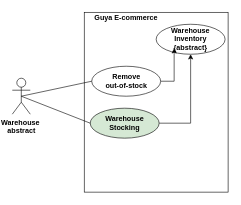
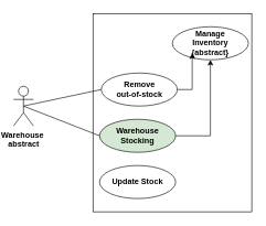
- <mxCell id="4" value="Guya E-commerce" style="text;html=1;strokeColor=none;fillColor=none;align=center;verticalAlign=middle;whiteSpace=wrap;rounded=0;fontStyle=1" vertex="1" parent="1"><mxGeometry x="150" y="20" width="120" height="20" as="geometry" /></mxCell>
- <mxCell id="5" value="Warehouse &lt;br&gt;Inventory&lt;br&gt;{abstract}" style="ellipse;whiteSpace=wrap;html=1;fontStyle=1;align=center;horizontal=1;labelBackgroundColor=none;labelBorderColor=none;shadow=0;" vertex="1" parent="1"><mxGeometry x="260" y="40" width="115" height="50" as="geometry" /></mxCell>
+ <mxCell id="5" value="Manage &lt;br&gt;Inventory&lt;br&gt;{abstract}" style="ellipse;whiteSpace=wrap;html=1;fontStyle=1;align=center;horizontal=1;labelBackgroundColor=none;labelBorderColor=none;shadow=0;" vertex="1" parent="1"><mxGeometry x="260" y="40" width="115" height="50" as="geometry" /></mxCell>
+ <mxCell id="10" value="Update Stock" style="ellipse;whiteSpace=wrap;html=1;fontStyle=1;align=center;horizontal=1;labelBackgroundColor=none;labelBorderColor=none;shadow=0;" vertex="1" parent="1"><mxGeometry x="150" y="250" width="115" height="50" as="geometry" /></mxCell>
